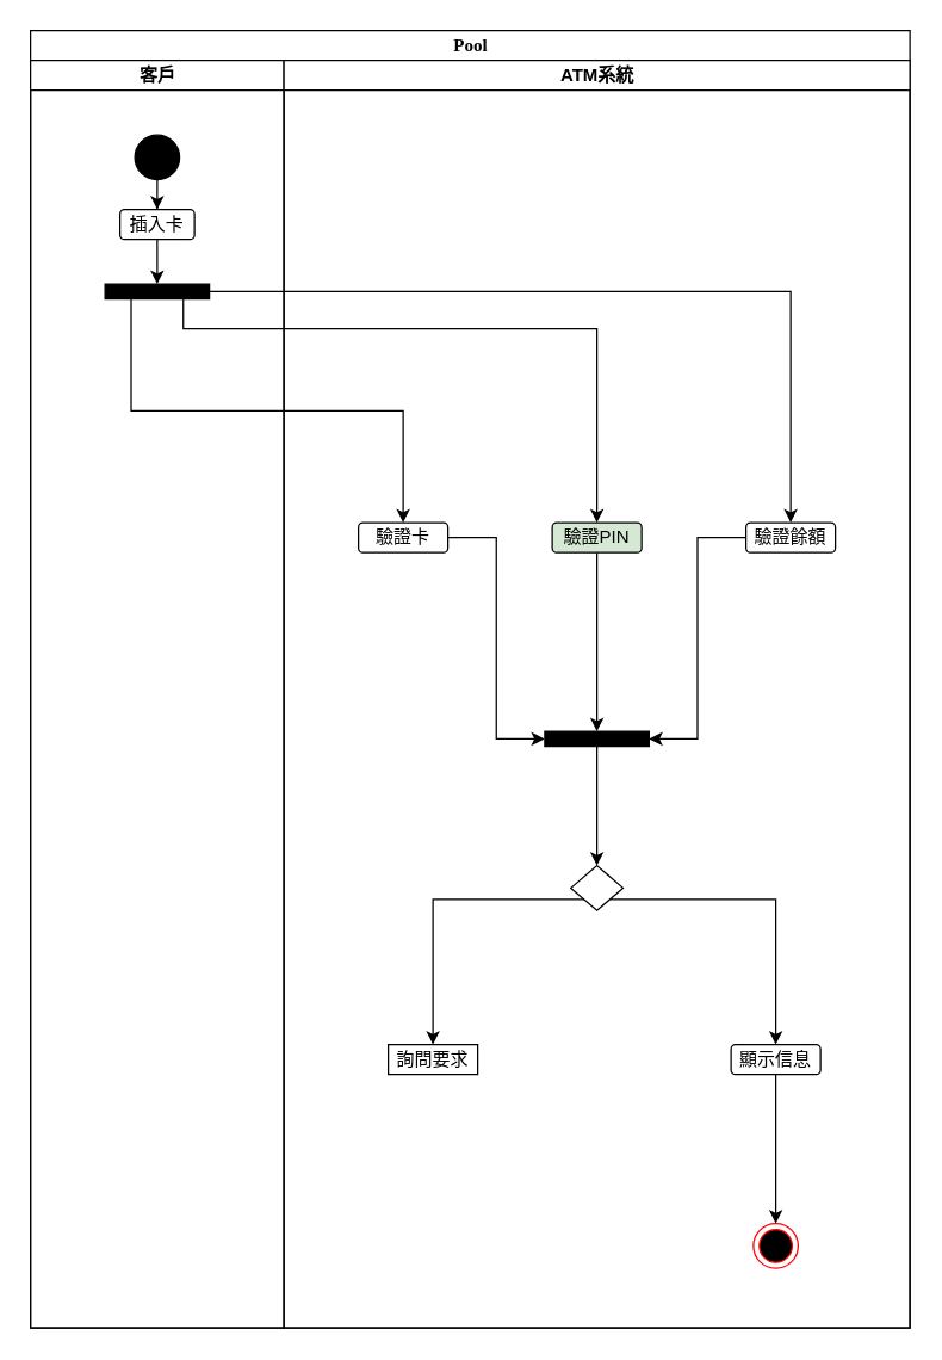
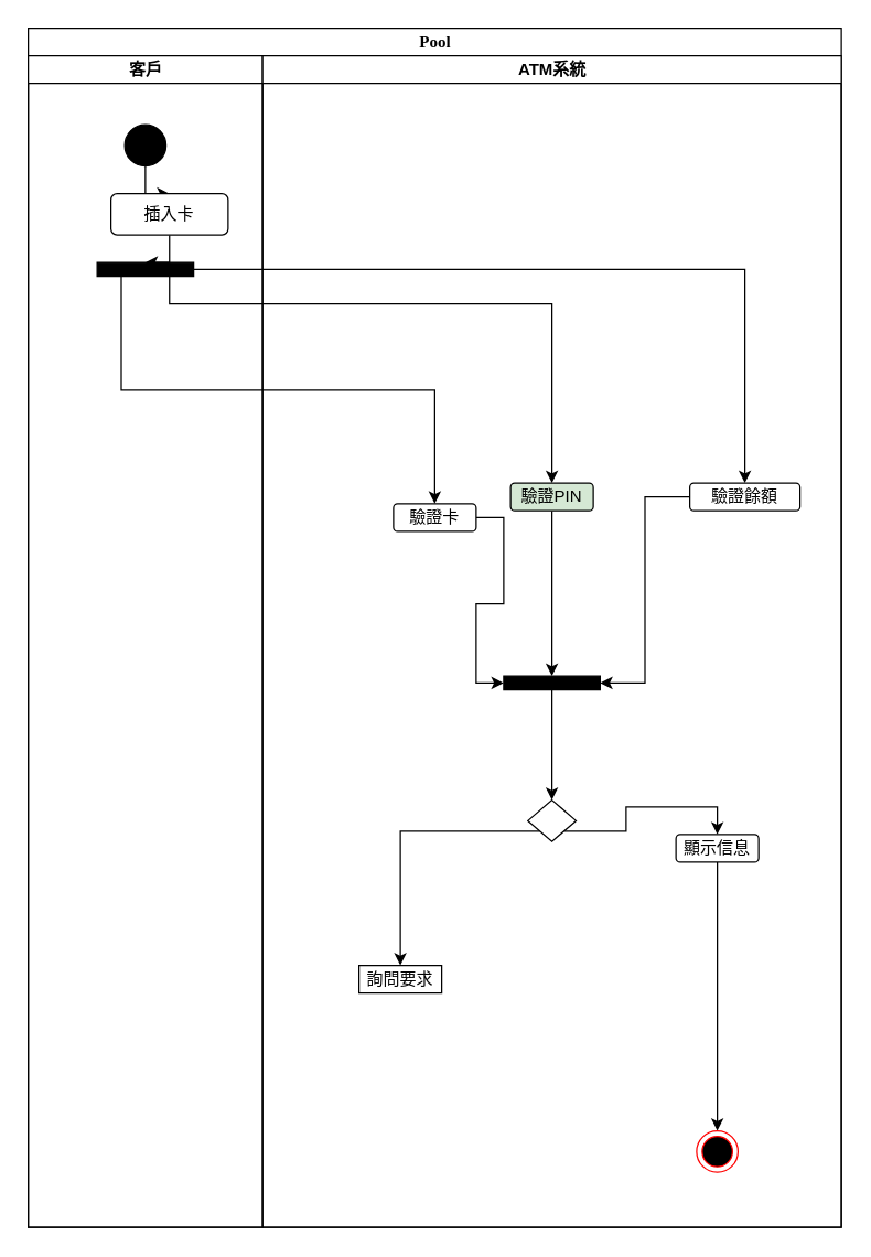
- <mxCell id="7" value="插入卡" style="rounded=1;whiteSpace=wrap;html=1;" vertex="1" parent="3"><mxGeometry x="60" y="100" width="50" height="20" as="geometry" /></mxCell>
+ <mxCell id="7" value="插入卡" style="rounded=1;whiteSpace=wrap;html=1;" vertex="1" parent="3"><mxGeometry x="60" y="100" width="85" height="30" as="geometry" /></mxCell>
- <mxCell id="11" value="驗證卡" style="rounded=1;whiteSpace=wrap;html=1;" vertex="1" parent="9"><mxGeometry x="50" y="310" width="60" height="20" as="geometry" /></mxCell>
+ <mxCell id="11" value="驗證卡" style="rounded=1;whiteSpace=wrap;html=1;" vertex="1" parent="9"><mxGeometry x="95" y="325" width="60" height="20" as="geometry" /></mxCell>
- <mxCell id="15" value="驗證餘額" style="rounded=1;whiteSpace=wrap;html=1;" vertex="1" parent="9"><mxGeometry x="310" y="310" width="60" height="20" as="geometry" /></mxCell>
+ <mxCell id="15" value="驗證餘額" style="rounded=1;whiteSpace=wrap;html=1;" vertex="1" parent="9"><mxGeometry x="310" y="310" width="80" height="20" as="geometry" /></mxCell>
- <mxCell id="23" value="顯示信息" style="rounded=1;whiteSpace=wrap;html=1;" vertex="1" parent="9"><mxGeometry x="300" y="660" width="60" height="20" as="geometry" /></mxCell>
+ <mxCell id="23" value="顯示信息" style="rounded=1;whiteSpace=wrap;html=1;" vertex="1" parent="9"><mxGeometry x="300" y="565" width="60" height="20" as="geometry" /></mxCell>
